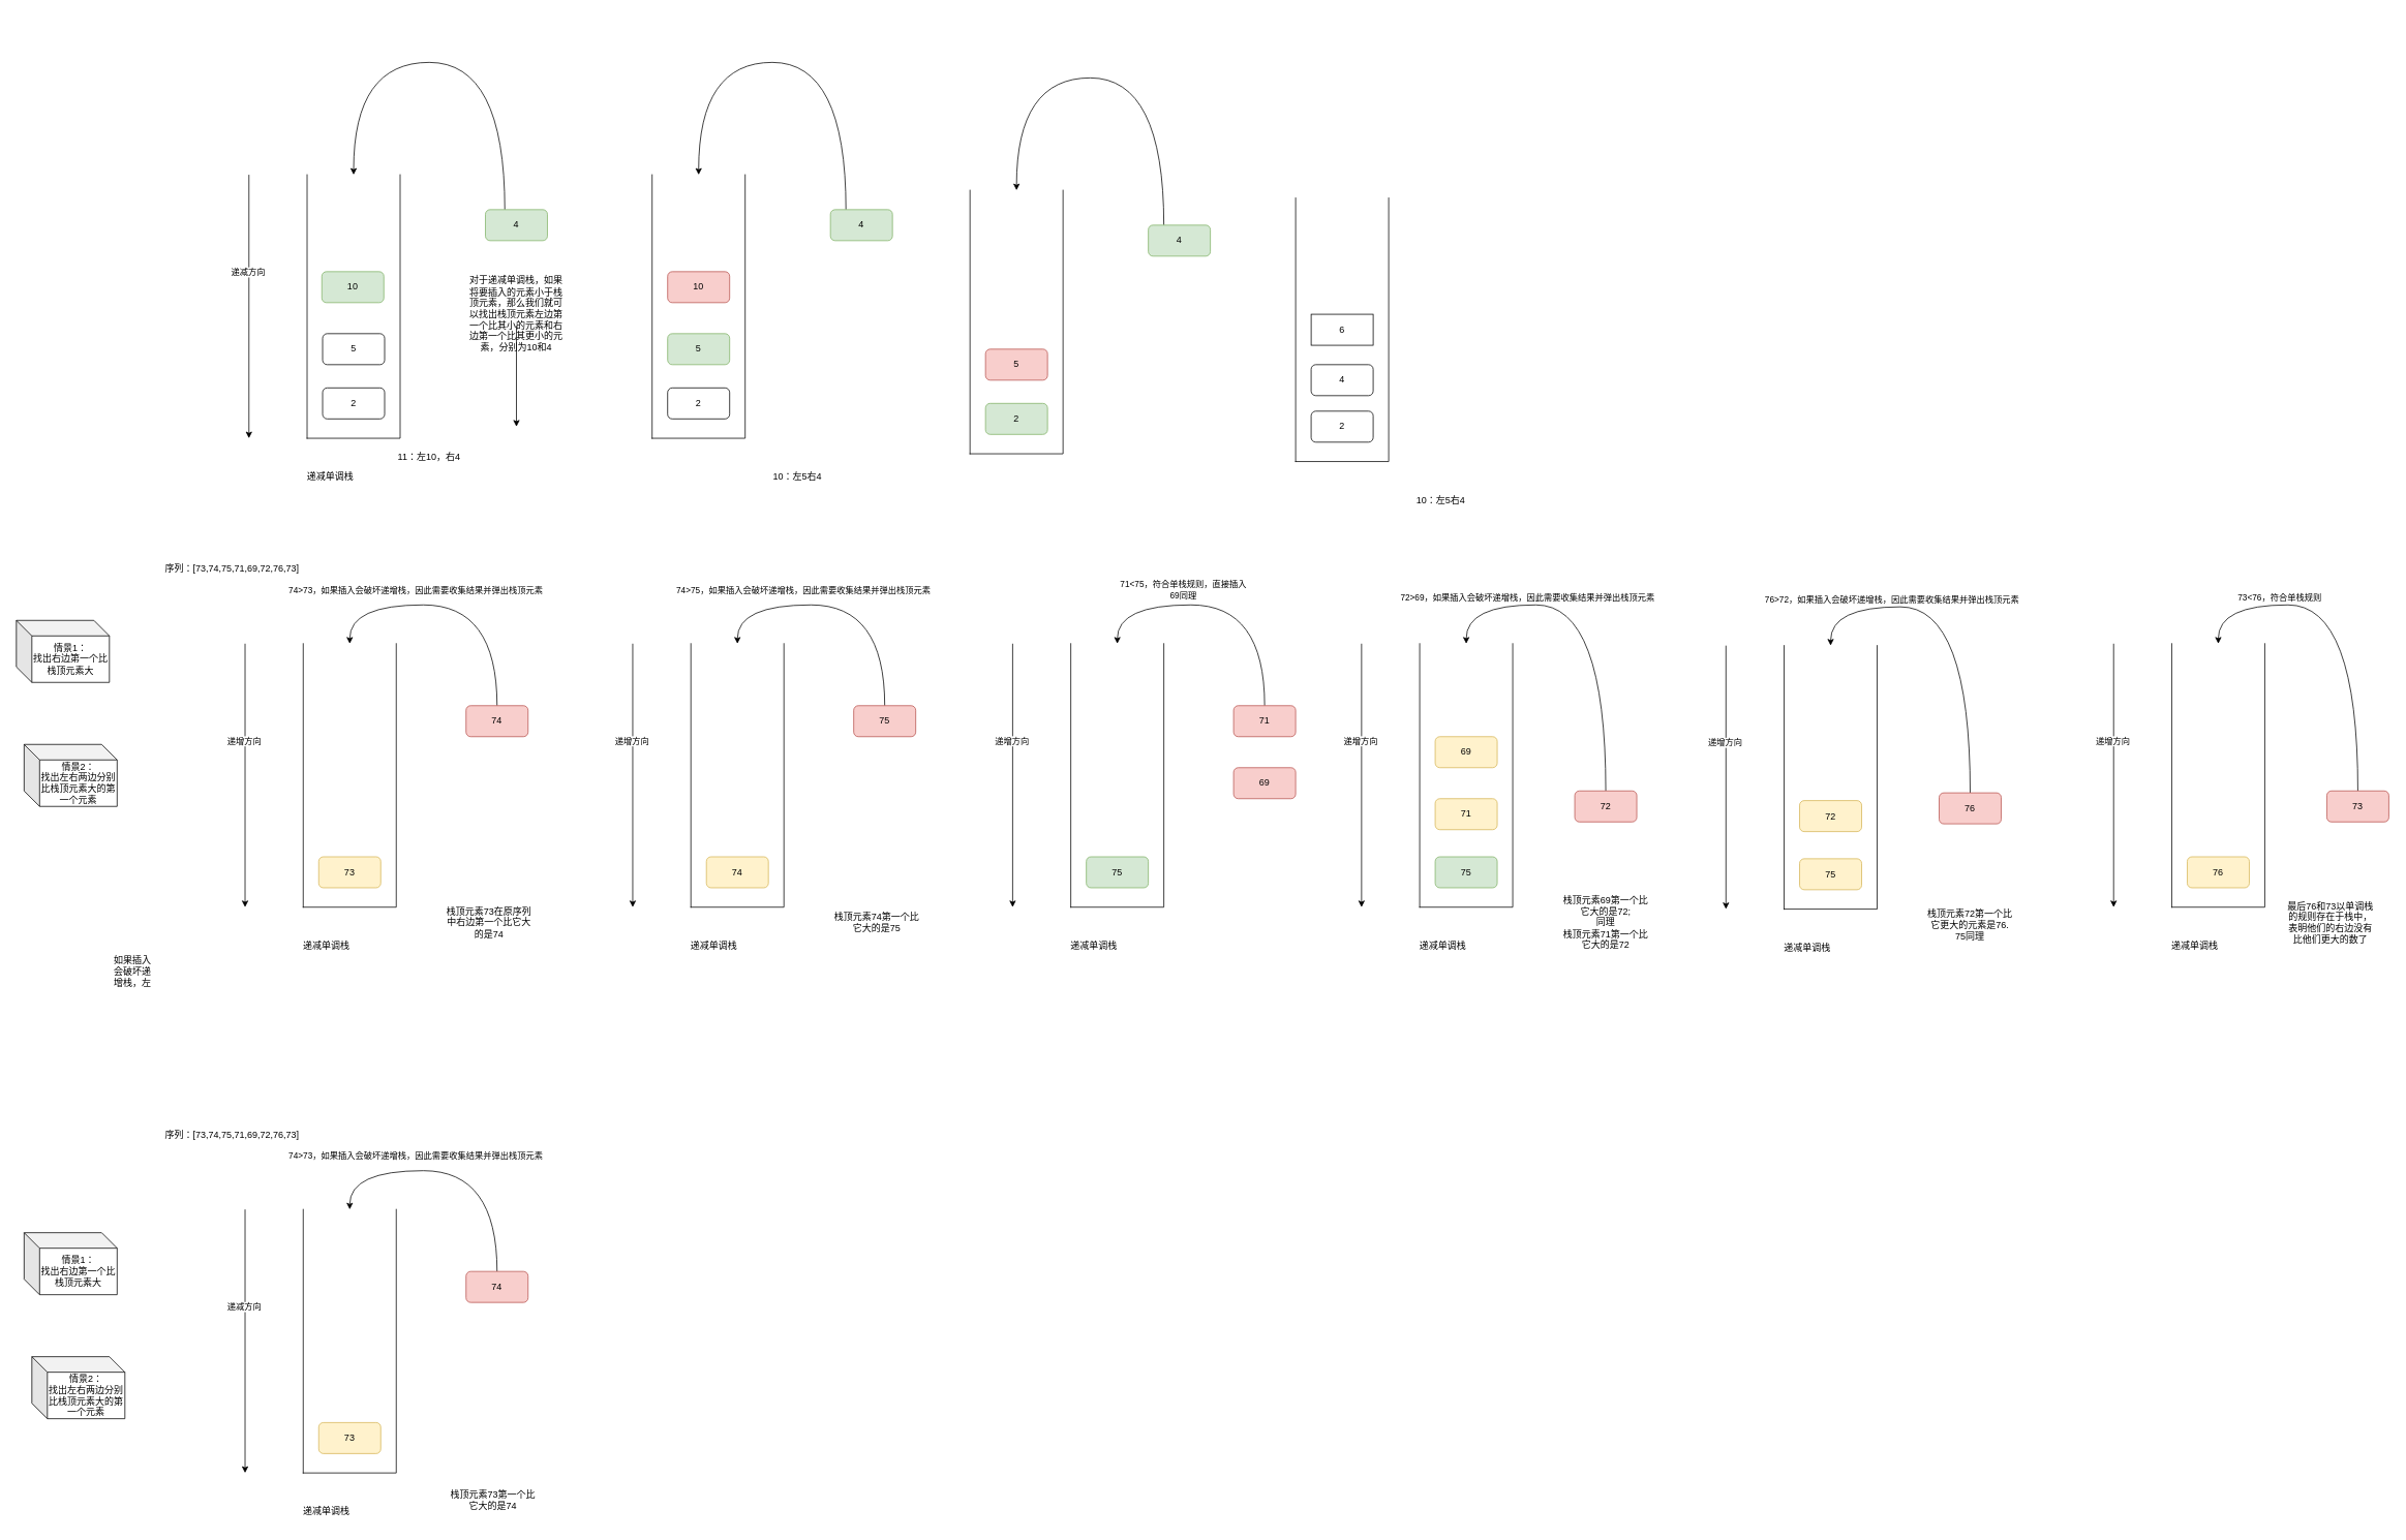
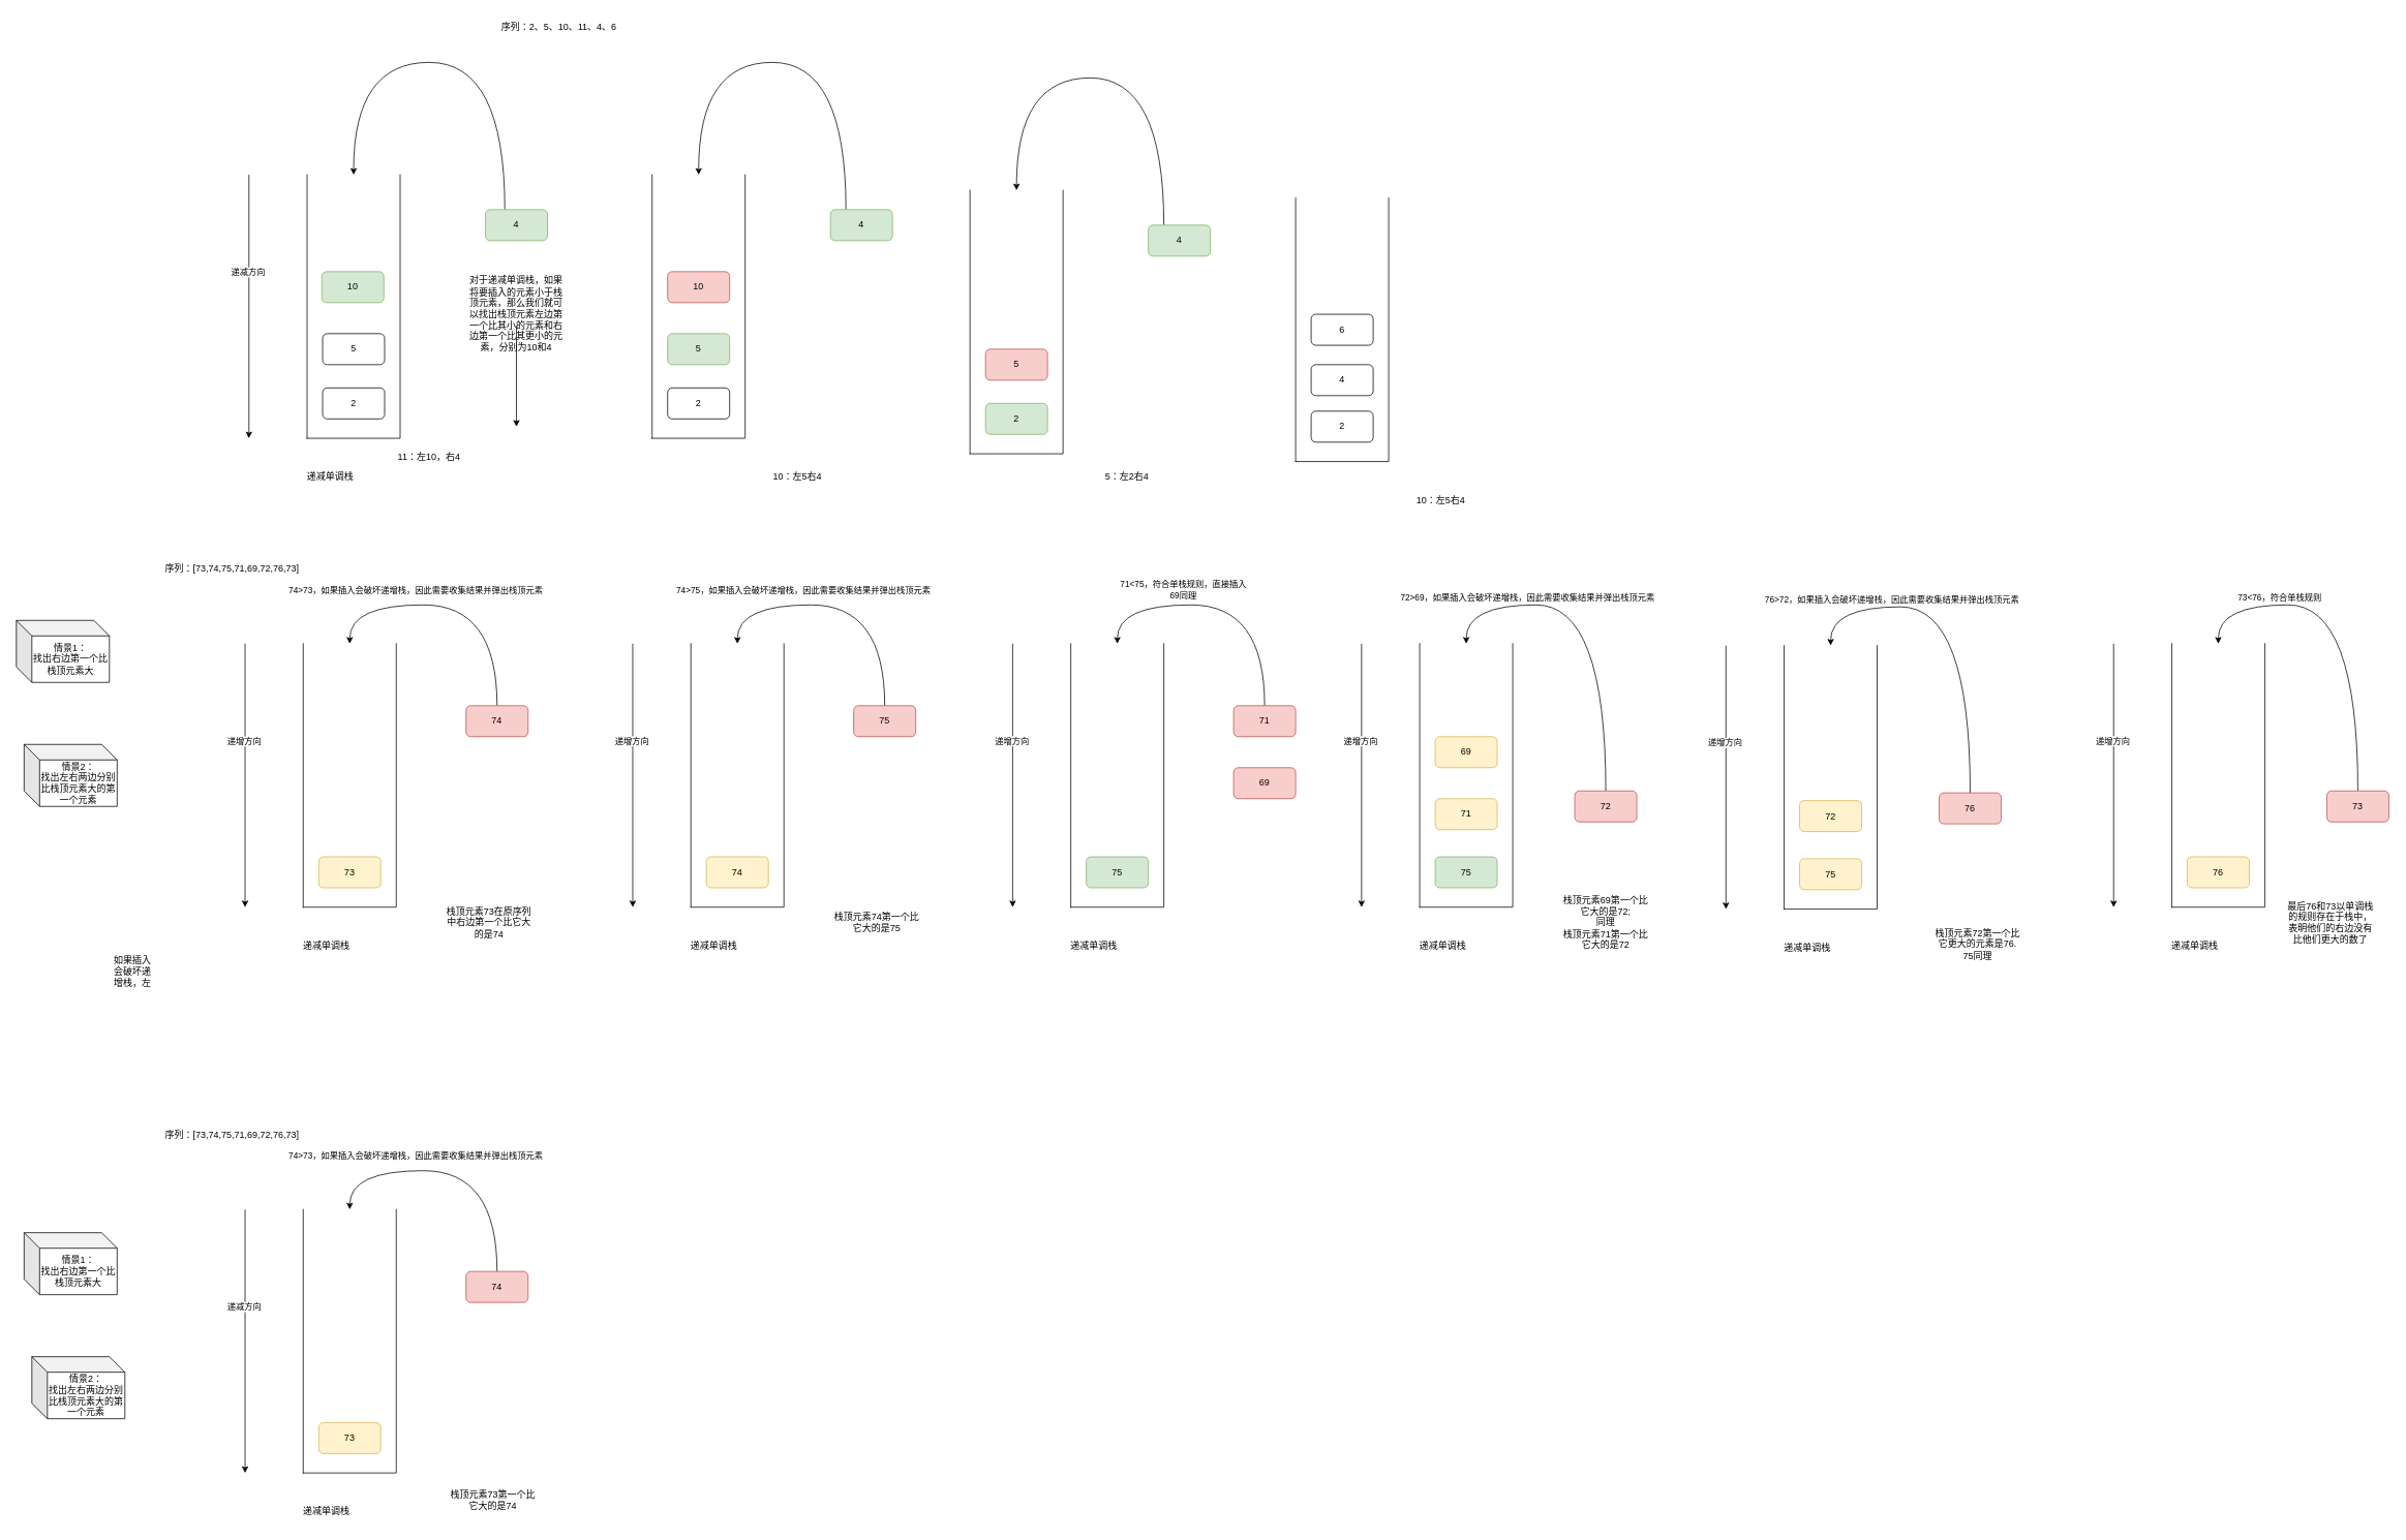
+ <mxCell id="12" value="序列：2、5、10、11、4、6" style="text;html=1;align=center;verticalAlign=middle;whiteSpace=wrap;rounded=0;" parent="1" vertex="1"><mxGeometry x="625" y="20" width="190" height="30" as="geometry" /></mxCell>
- <mxCell id="32" value="6" style="whiteSpace=wrap;html=1;rounded=0;" parent="1" vertex="1"><mxGeometry x="1690" y="405" width="80" height="40" as="geometry" /></mxCell>
+ <mxCell id="32" value="6" style="rounded=1;whiteSpace=wrap;html=1;" parent="1" vertex="1"><mxGeometry x="1690" y="405" width="80" height="40" as="geometry" /></mxCell>
+ <mxCell id="27" value="5：左2右4" style="text;html=1;align=center;verticalAlign=middle;whiteSpace=wrap;rounded=0;" parent="1" vertex="1"><mxGeometry x="1410" y="600" width="85" height="30" as="geometry" /></mxCell>
- <mxCell id="78" value="栈顶元素72第一个比它更大的元素是76.&lt;br&gt;75同理" style="text;html=1;align=center;verticalAlign=middle;whiteSpace=wrap;rounded=0;" vertex="1" parent="1"><mxGeometry x="2480" y="1177.5" width="120" height="30" as="geometry" /></mxCell>
+ <mxCell id="78" value="栈顶元素72第一个比它更大的元素是76.&lt;br&gt;75同理" style="text;html=1;align=center;verticalAlign=middle;whiteSpace=wrap;rounded=0;" vertex="1" parent="1"><mxGeometry x="2490" y="1202.5" width="120" height="30" as="geometry" /></mxCell>
